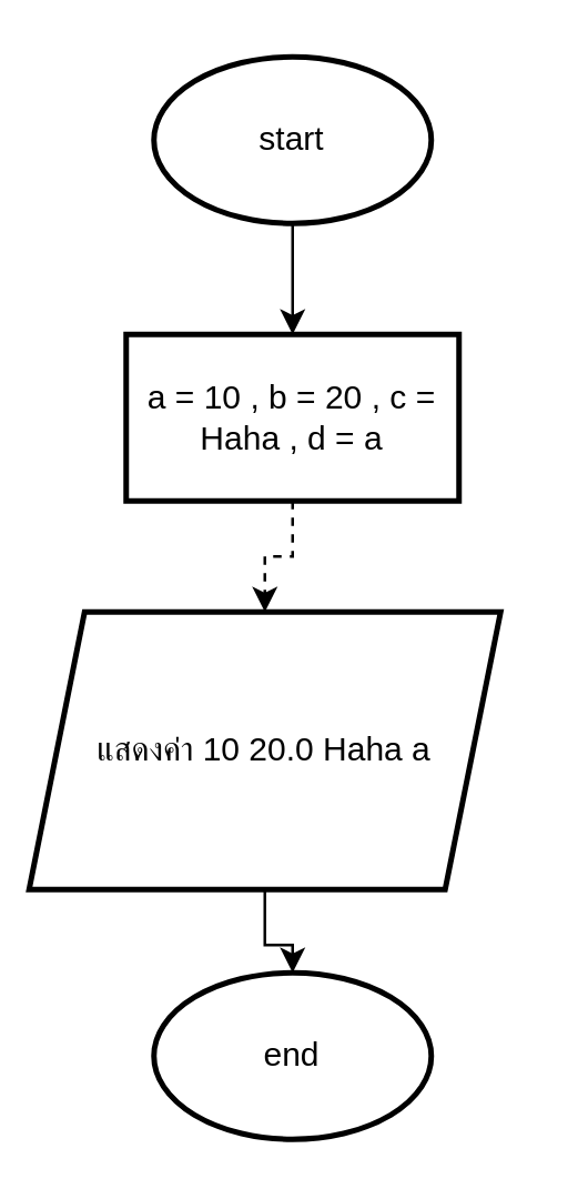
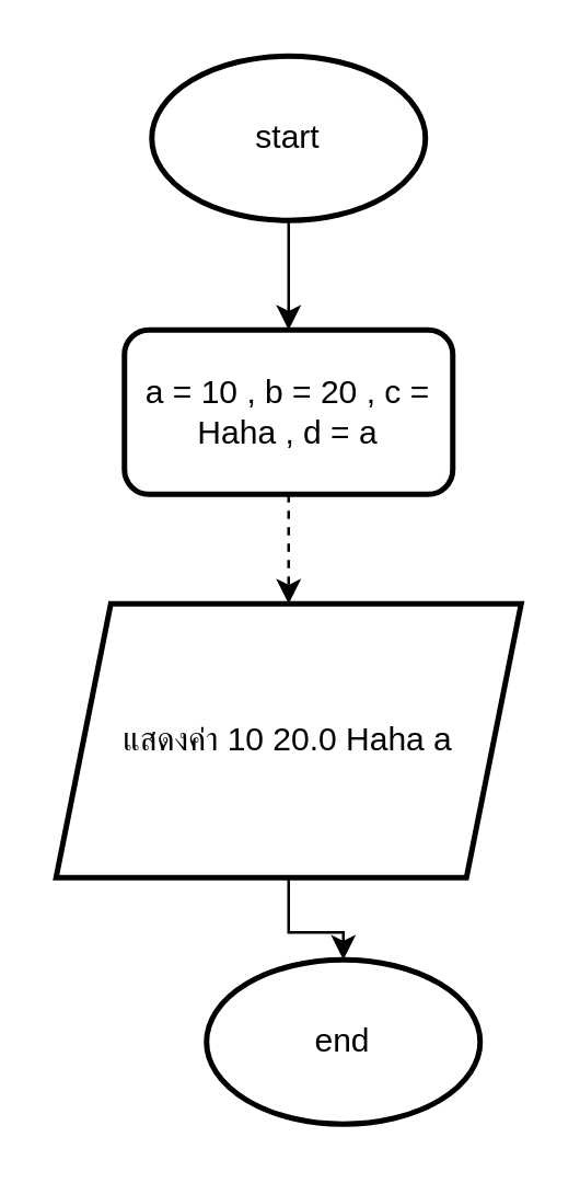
- <mxCell id="5" value="a = 10 , b = 20 , c = Haha , d = a" style="whiteSpace=wrap;html=1;strokeWidth=2;" vertex="1" parent="1"><mxGeometry x="45" y="120" width="120" height="60" as="geometry" /></mxCell>
+ <mxCell id="5" value="a = 10 , b = 20 , c = Haha , d = a" style="whiteSpace=wrap;html=1;strokeWidth=2;rounded=1;" vertex="1" parent="1"><mxGeometry x="45" y="120" width="120" height="60" as="geometry" /></mxCell>
- <mxCell id="7" value="แสดงค่า&amp;nbsp;10 20.0 Haha a" style="shape=parallelogram;perimeter=parallelogramPerimeter;whiteSpace=wrap;html=1;fixedSize=1;strokeWidth=2;" vertex="1" parent="1"><mxGeometry x="10" y="220" width="170" height="100" as="geometry" /></mxCell>
+ <mxCell id="7" value="แสดงค่า&amp;nbsp;10 20.0 Haha a" style="shape=parallelogram;perimeter=parallelogramPerimeter;whiteSpace=wrap;html=1;fixedSize=1;strokeWidth=2;" vertex="1" parent="1"><mxGeometry x="20" y="220" width="170" height="100" as="geometry" /></mxCell>
- <mxCell id="8" value="end" style="strokeWidth=2;html=1;shape=mxgraph.flowchart.start_1;whiteSpace=wrap;" vertex="1" parent="1"><mxGeometry x="55" y="350" width="100" height="60" as="geometry" /></mxCell>
+ <mxCell id="8" value="end" style="strokeWidth=2;html=1;shape=mxgraph.flowchart.start_1;whiteSpace=wrap;" vertex="1" parent="1"><mxGeometry x="75" y="350" width="100" height="60" as="geometry" /></mxCell>
